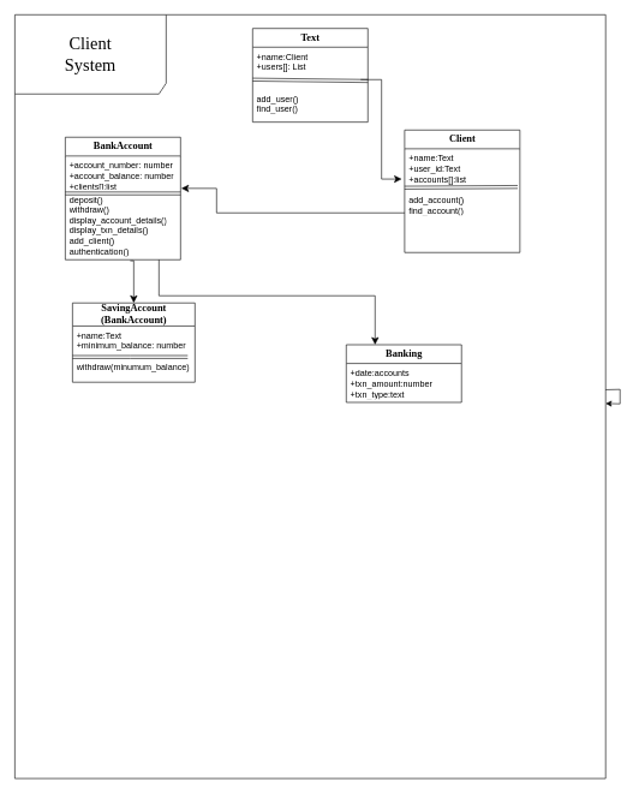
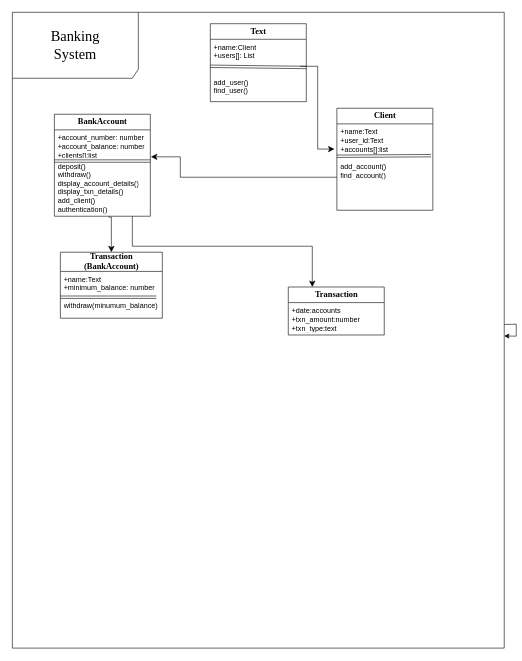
- <mxCell id="2" value="&lt;font style=&quot;font-size: 24px;&quot;&gt;Client&lt;/font&gt;&lt;div&gt;&lt;font style=&quot;font-size: 24px;&quot;&gt;System&lt;/font&gt;&lt;/div&gt;" style="shape=umlFrame;whiteSpace=wrap;html=1;rounded=0;shadow=0;comic=0;labelBackgroundColor=none;strokeWidth=1;fontFamily=Verdana;fontSize=10;align=center;width=210;height=110;" parent="1" vertex="1"><mxGeometry x="20" y="20" width="820" height="1060" as="geometry" /></mxCell>
+ <mxCell id="2" value="&lt;font style=&quot;font-size: 24px;&quot;&gt;Banking&lt;/font&gt;&lt;div&gt;&lt;font style=&quot;font-size: 24px;&quot;&gt;System&lt;/font&gt;&lt;/div&gt;" style="shape=umlFrame;whiteSpace=wrap;html=1;rounded=0;shadow=0;comic=0;labelBackgroundColor=none;strokeWidth=1;fontFamily=Verdana;fontSize=10;align=center;width=210;height=110;" parent="1" vertex="1"><mxGeometry x="20" y="20" width="820" height="1060" as="geometry" /></mxCell>
- <mxCell id="15" value="&lt;font style=&quot;font-size: 14px;&quot;&gt;&lt;b&gt;SavingAccount&lt;/b&gt;&lt;/font&gt;&lt;div&gt;&lt;font style=&quot;font-size: 14px;&quot;&gt;&lt;b&gt;(BankAccount)&lt;/b&gt;&lt;/font&gt;&lt;/div&gt;" style="swimlane;html=1;fontStyle=0;childLayout=stackLayout;horizontal=1;startSize=32;fillColor=none;horizontalStack=0;resizeParent=1;resizeLast=0;collapsible=1;marginBottom=0;swimlaneFillColor=#ffffff;rounded=0;shadow=0;comic=0;labelBackgroundColor=none;strokeWidth=1;fontFamily=Verdana;fontSize=10;align=center;" vertex="1" parent="1"><mxGeometry x="100" y="420" width="170" height="110" as="geometry" /></mxCell>
+ <mxCell id="15" value="&lt;font style=&quot;font-size: 14px;&quot;&gt;&lt;b&gt;Transaction&lt;/b&gt;&lt;/font&gt;&lt;div&gt;&lt;font style=&quot;font-size: 14px;&quot;&gt;&lt;b&gt;(BankAccount)&lt;/b&gt;&lt;/font&gt;&lt;/div&gt;" style="swimlane;html=1;fontStyle=0;childLayout=stackLayout;horizontal=1;startSize=32;fillColor=none;horizontalStack=0;resizeParent=1;resizeLast=0;collapsible=1;marginBottom=0;swimlaneFillColor=#ffffff;rounded=0;shadow=0;comic=0;labelBackgroundColor=none;strokeWidth=1;fontFamily=Verdana;fontSize=10;align=center;" vertex="1" parent="1"><mxGeometry x="100" y="420" width="170" height="110" as="geometry" /></mxCell>
- <mxCell id="18" value="&lt;font style=&quot;font-size: 14px;&quot;&gt;&lt;b&gt;Banking&lt;/b&gt;&lt;/font&gt;" style="swimlane;html=1;fontStyle=0;childLayout=stackLayout;horizontal=1;startSize=26;fillColor=none;horizontalStack=0;resizeParent=1;resizeLast=0;collapsible=1;marginBottom=0;swimlaneFillColor=#ffffff;rounded=0;shadow=0;comic=0;labelBackgroundColor=none;strokeWidth=1;fontFamily=Verdana;fontSize=10;align=center;" vertex="1" parent="1"><mxGeometry x="480" y="478" width="160" height="80" as="geometry" /></mxCell>
+ <mxCell id="18" value="&lt;font style=&quot;font-size: 14px;&quot;&gt;&lt;b&gt;Transaction&lt;/b&gt;&lt;/font&gt;" style="swimlane;html=1;fontStyle=0;childLayout=stackLayout;horizontal=1;startSize=26;fillColor=none;horizontalStack=0;resizeParent=1;resizeLast=0;collapsible=1;marginBottom=0;swimlaneFillColor=#ffffff;rounded=0;shadow=0;comic=0;labelBackgroundColor=none;strokeWidth=1;fontFamily=Verdana;fontSize=10;align=center;" vertex="1" parent="1"><mxGeometry x="480" y="478" width="160" height="80" as="geometry" /></mxCell>
